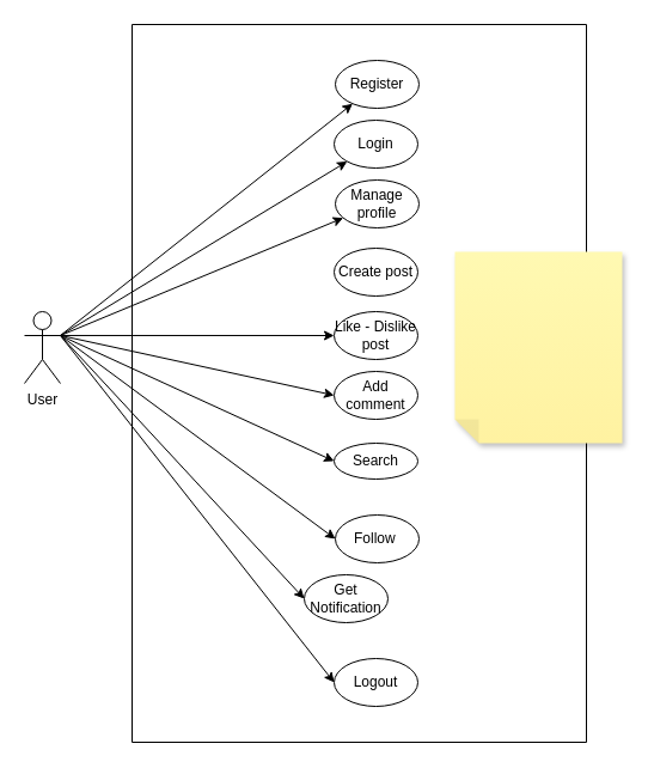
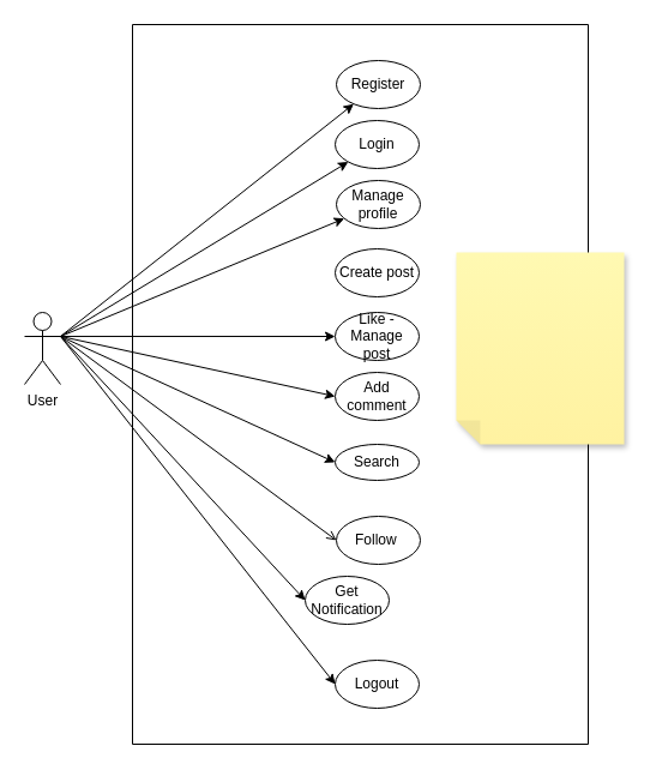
- <mxCell id="10" value="Like - Dislike post" style="ellipse;whiteSpace=wrap;html=1;" vertex="1" parent="1"><mxGeometry x="279" y="260" width="70" height="40" as="geometry" /></mxCell>
+ <mxCell id="10" value="Like - Manage post" style="ellipse;whiteSpace=wrap;html=1;" vertex="1" parent="1"><mxGeometry x="279" y="260" width="70" height="40" as="geometry" /></mxCell>
- <mxCell id="20" value="" style="endArrow=classic;html=1;rounded=0;exitX=1;exitY=0.333;exitDx=0;exitDy=0;exitPerimeter=0;entryX=0;entryY=0.5;entryDx=0;entryDy=0;" edge="1" parent="1" target="19" source="2"><mxGeometry width="50" height="50" relative="1" as="geometry"><mxPoint x="50" y="210" as="sourcePoint" /><mxPoint x="260" y="320" as="targetPoint" /></mxGeometry></mxCell>
+ <mxCell id="20" value="" style="endArrow=open;html=1;rounded=0;exitX=1;exitY=0.333;exitDx=0;exitDy=0;exitPerimeter=0;entryX=0;entryY=0.5;entryDx=0;entryDy=0;" edge="1" parent="1" target="19" source="2"><mxGeometry width="50" height="50" relative="1" as="geometry"><mxPoint x="50" y="210" as="sourcePoint" /><mxPoint x="260" y="320" as="targetPoint" /></mxGeometry></mxCell>
